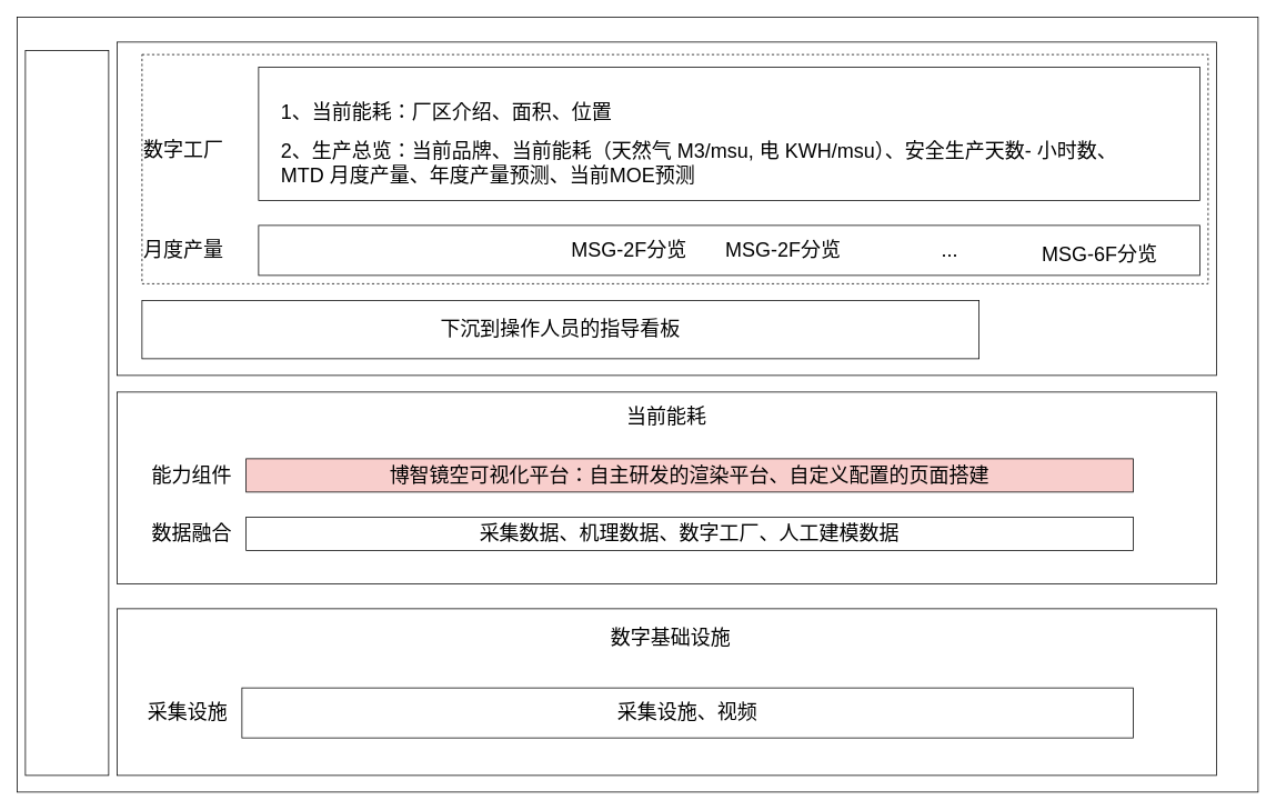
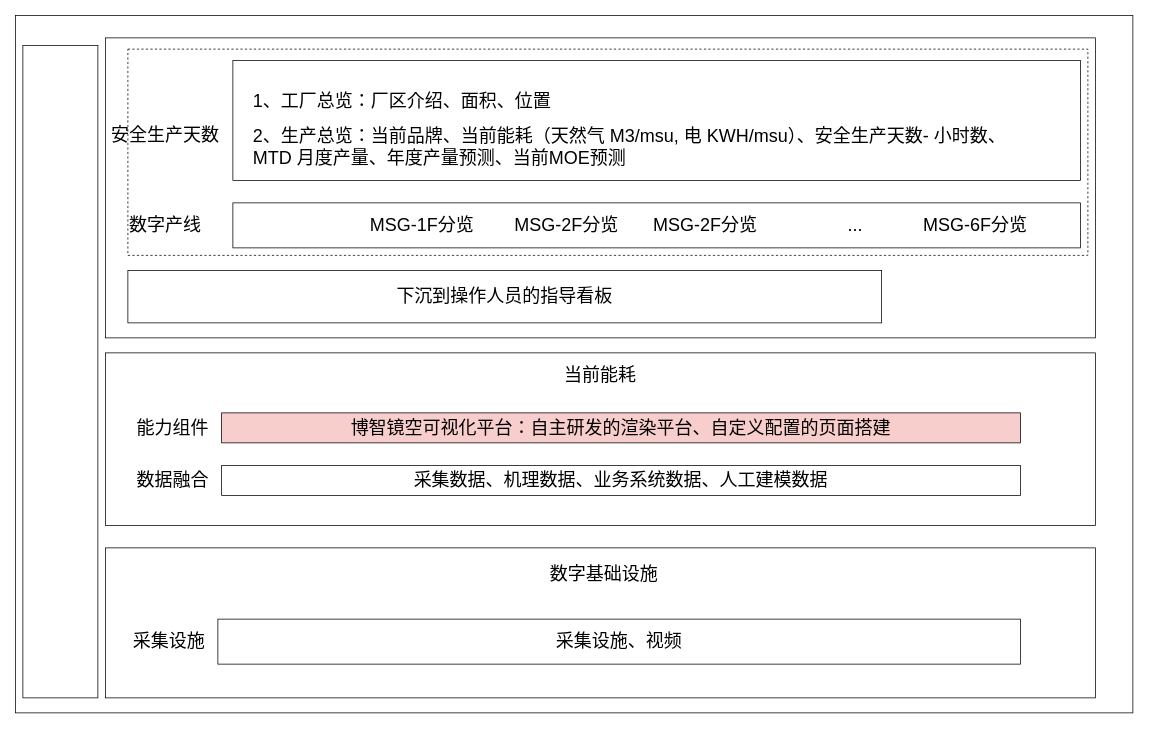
- <mxCell id="17" value="1、当前能耗：厂区介绍、面积、位置" style="text;html=1;align=left;verticalAlign=middle;whiteSpace=wrap;rounded=0;fontSize=24;" vertex="1" parent="1"><mxGeometry x="335" y="120" width="860" height="30" as="geometry" /></mxCell>
+ <mxCell id="17" value="1、工厂总览：厂区介绍、面积、位置" style="text;html=1;align=left;verticalAlign=middle;whiteSpace=wrap;rounded=0;fontSize=24;" vertex="1" parent="1"><mxGeometry x="335" y="120" width="860" height="30" as="geometry" /></mxCell>
- <mxCell id="16" value="数字工厂" style="text;html=1;align=center;verticalAlign=middle;whiteSpace=wrap;rounded=0;fontSize=24;" vertex="1" parent="1"><mxGeometry x="140" y="160" width="160" height="40" as="geometry" /></mxCell>
+ <mxCell id="16" value="安全生产天数" style="text;html=1;align=center;verticalAlign=middle;whiteSpace=wrap;rounded=0;fontSize=24;" vertex="1" parent="1"><mxGeometry x="140" y="160" width="160" height="40" as="geometry" /></mxCell>
- <mxCell id="19" value="月度产量" style="text;html=1;align=center;verticalAlign=middle;whiteSpace=wrap;rounded=0;fontSize=24;" vertex="1" parent="1"><mxGeometry x="140" y="280" width="160" height="40" as="geometry" /></mxCell>
+ <mxCell id="19" value="数字产线" style="text;html=1;align=center;verticalAlign=middle;whiteSpace=wrap;rounded=0;fontSize=24;" vertex="1" parent="1"><mxGeometry x="140" y="280" width="160" height="40" as="geometry" /></mxCell>
+ <mxCell id="21" value="MSG-1F分览" style="text;html=1;align=center;verticalAlign=middle;whiteSpace=wrap;rounded=0;fontSize=24;" vertex="1" parent="1"><mxGeometry x="475" y="285" width="175" height="30" as="geometry" /></mxCell>
- <mxCell id="24" value="MSG-6F分览" style="text;html=1;align=center;verticalAlign=middle;whiteSpace=wrap;rounded=0;fontSize=24;" vertex="1" parent="1"><mxGeometry x="1230" y="290" width="180" height="30" as="geometry" /></mxCell>
+ <mxCell id="24" value="MSG-6F分览" style="text;html=1;align=center;verticalAlign=middle;whiteSpace=wrap;rounded=0;fontSize=24;" vertex="1" parent="1"><mxGeometry x="1210" y="285" width="180" height="30" as="geometry" /></mxCell>
- <mxCell id="12" value="采集数据、机理数据、数字工厂、人工建模数据" style="rounded=0;whiteSpace=wrap;html=1;fontSize=24;" vertex="1" parent="1"><mxGeometry x="295" y="620" width="1065" height="40" as="geometry" /></mxCell>
+ <mxCell id="12" value="采集数据、机理数据、业务系统数据、人工建模数据" style="rounded=0;whiteSpace=wrap;html=1;fontSize=24;" vertex="1" parent="1"><mxGeometry x="295" y="620" width="1065" height="40" as="geometry" /></mxCell>
